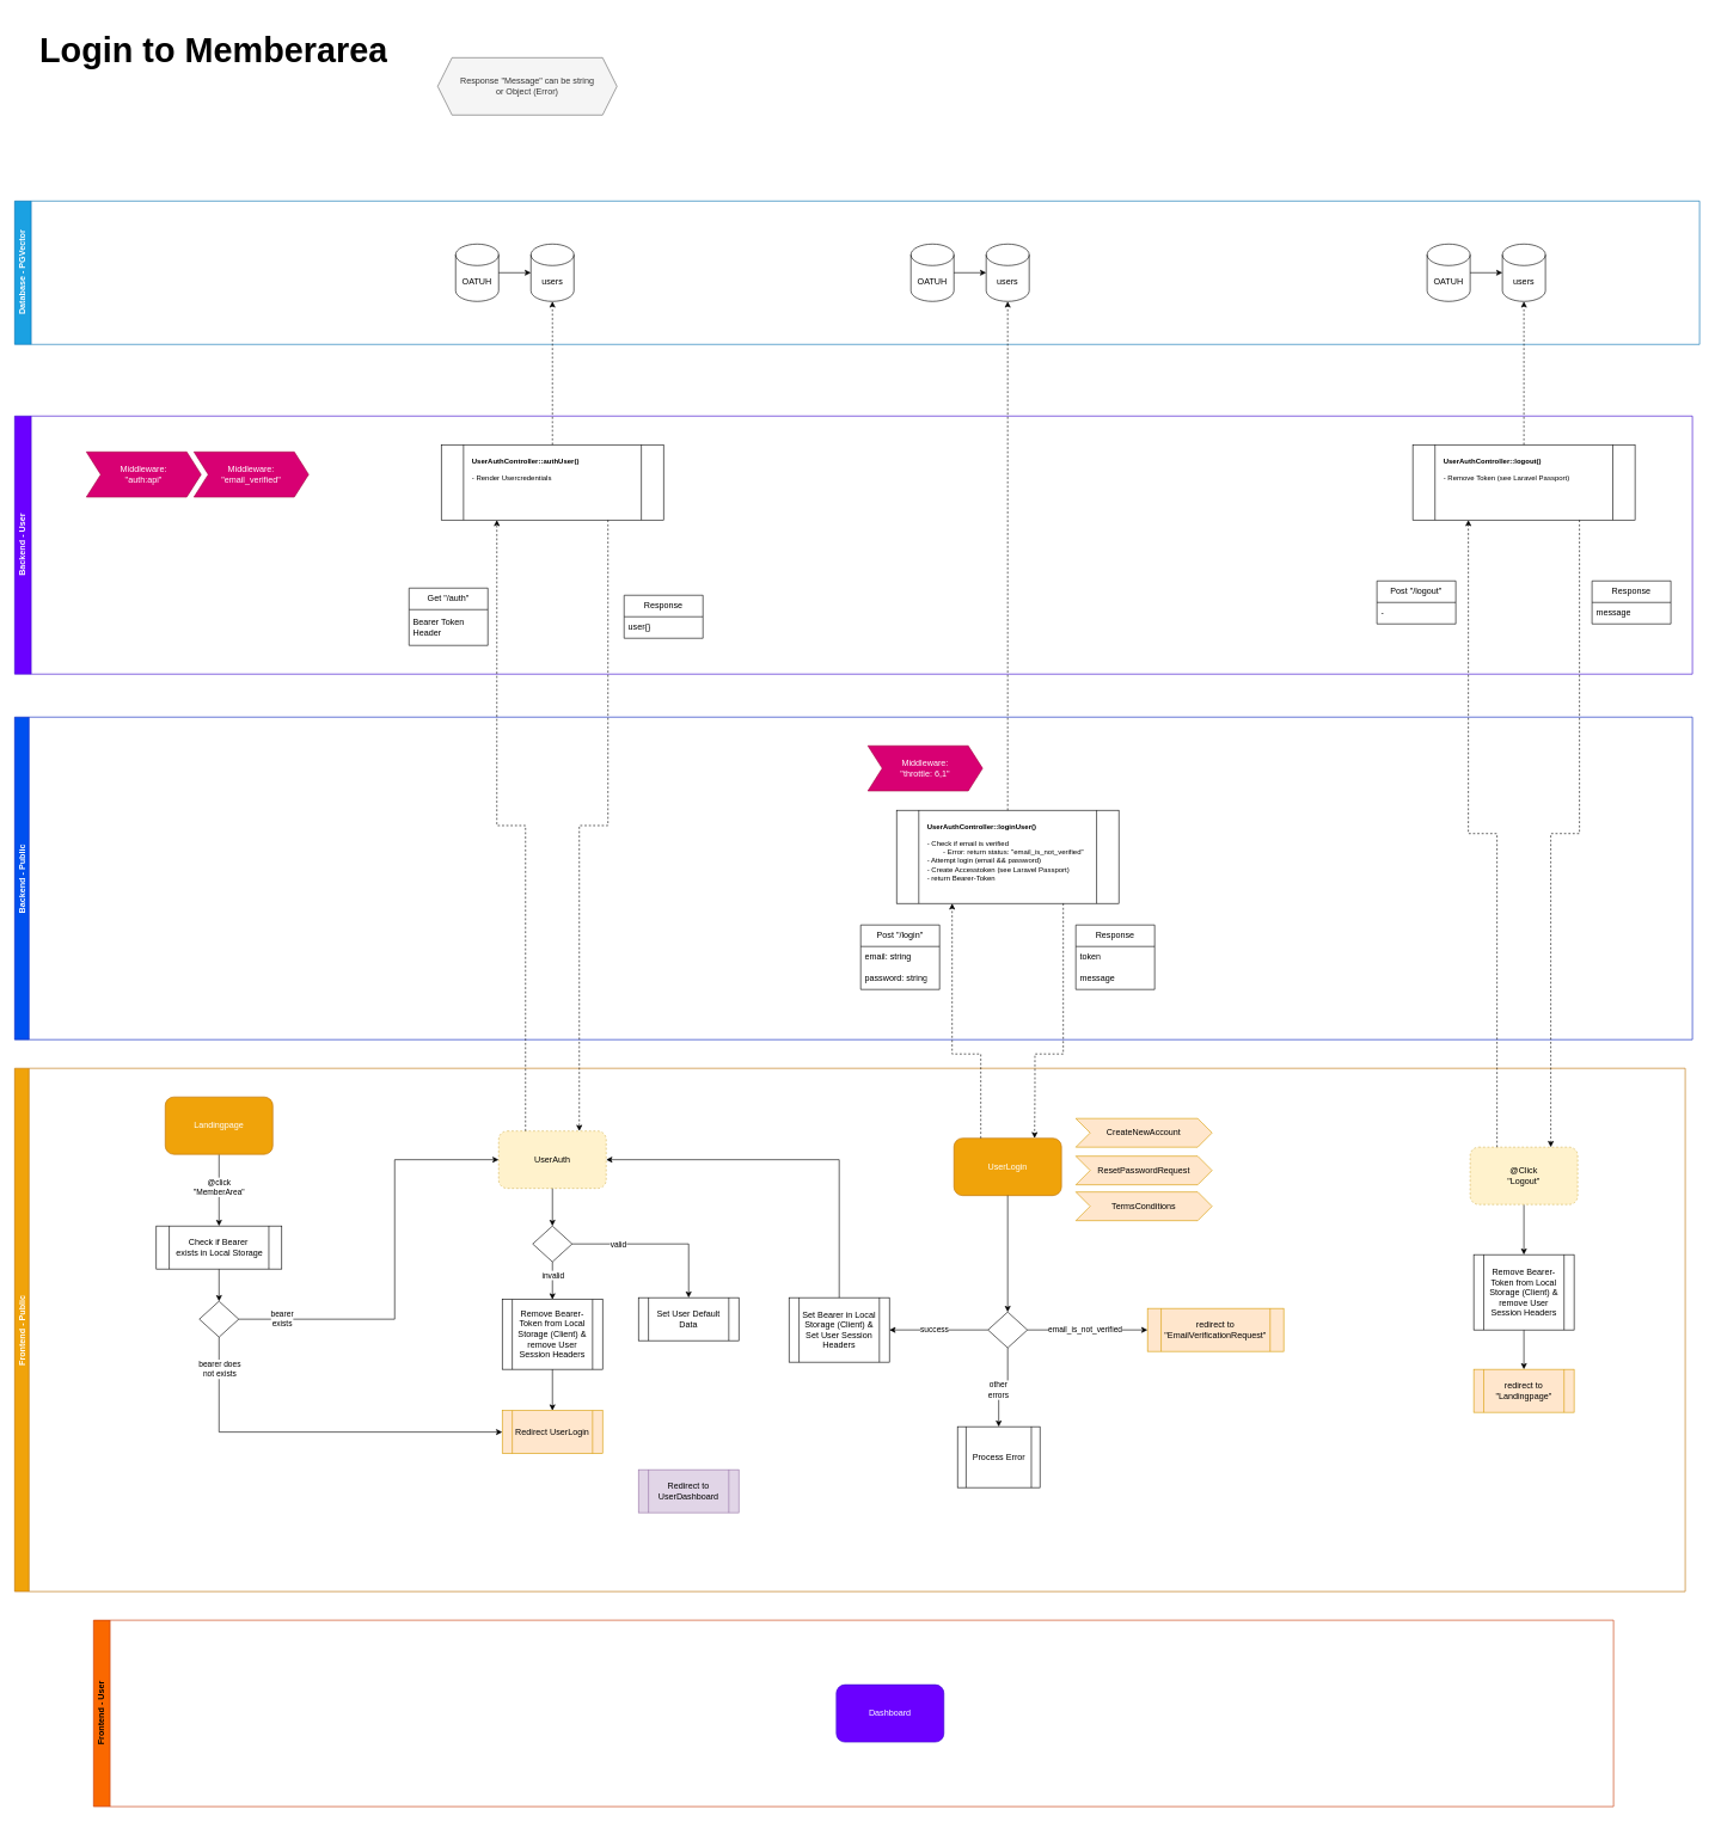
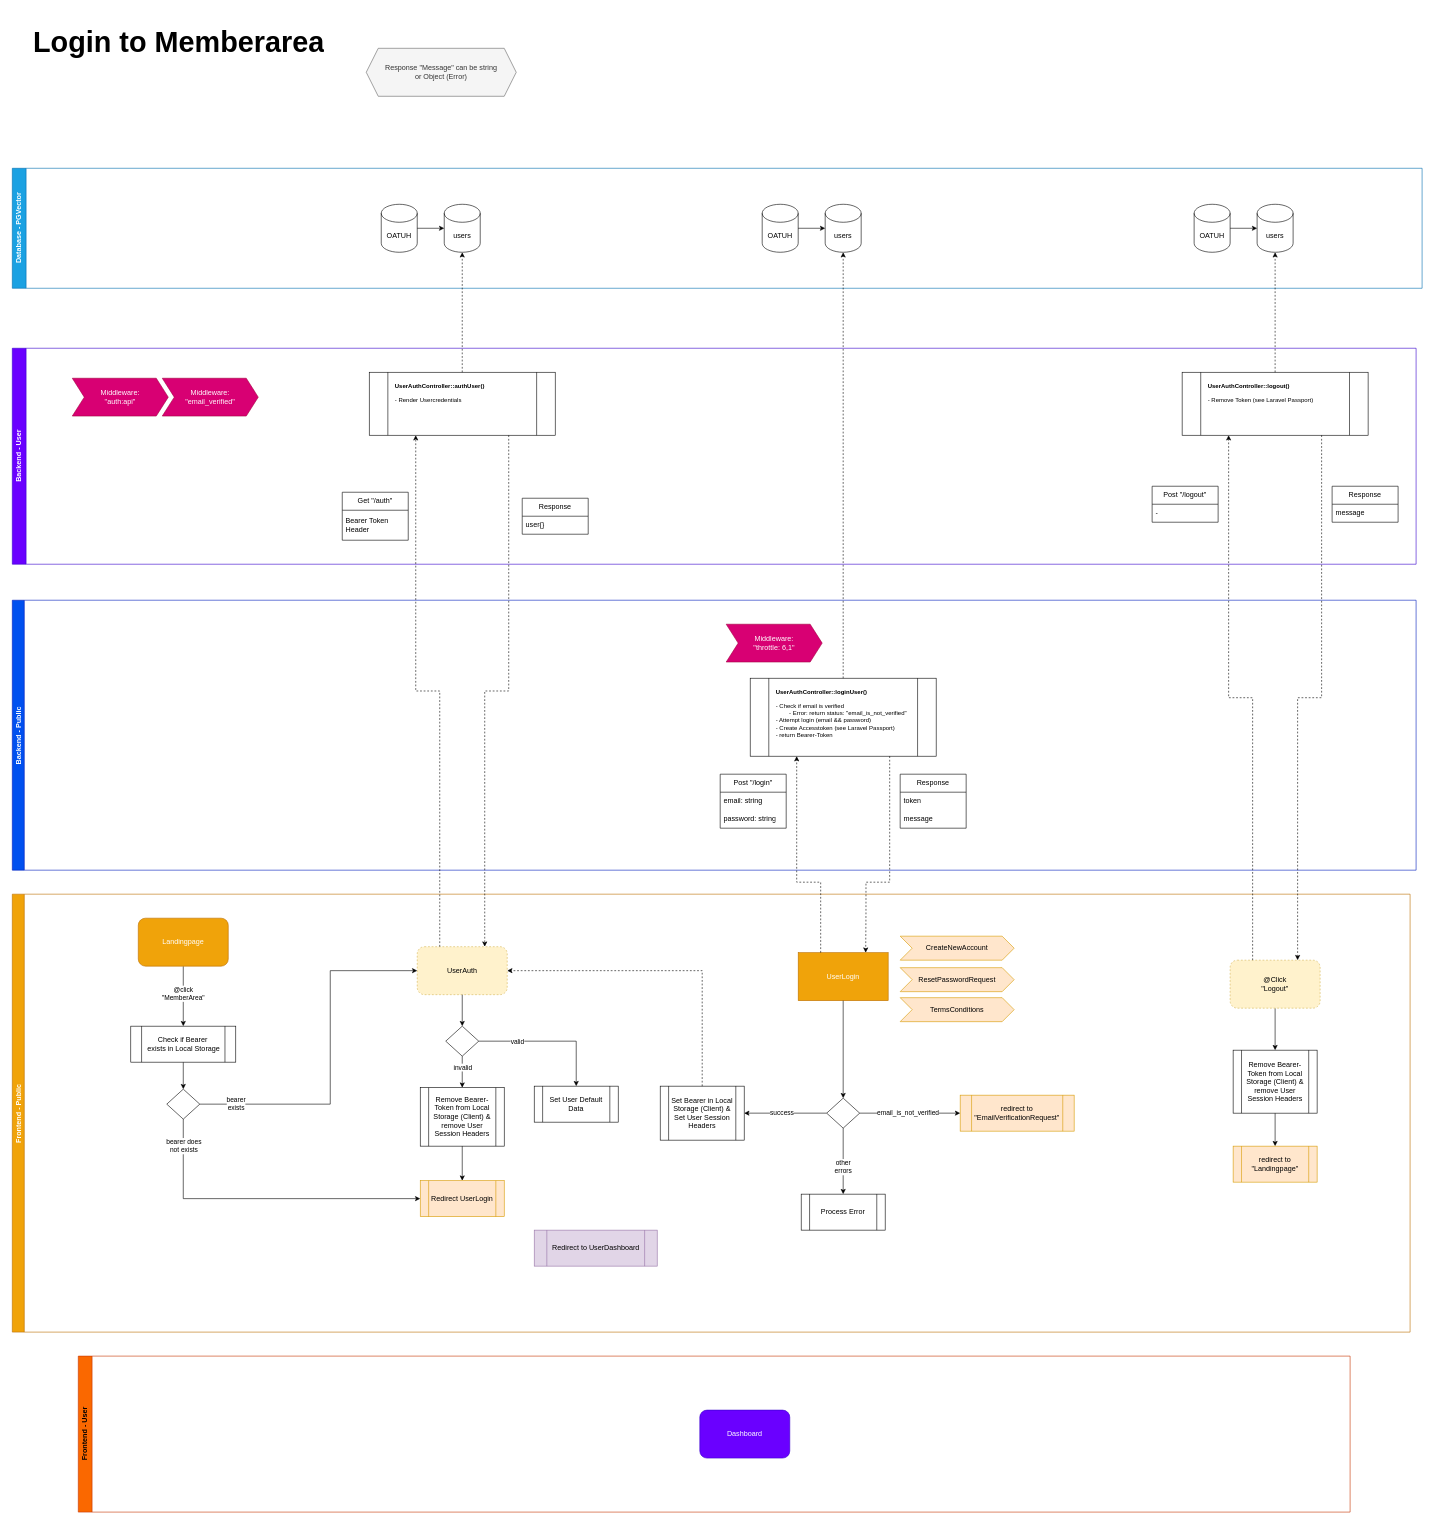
- <mxCell id="71" style="edgeStyle=orthogonalEdgeStyle;rounded=0;orthogonalLoop=1;jettySize=auto;html=1;entryX=1;entryY=0.5;entryDx=0;entryDy=0;exitX=0.5;exitY=0;exitDx=0;exitDy=0;" parent="1" source="6" target="50" edge="1"><mxGeometry relative="1" as="geometry" /></mxCell>
+ <mxCell id="71" style="edgeStyle=orthogonalEdgeStyle;rounded=0;orthogonalLoop=1;jettySize=auto;html=1;entryX=1;entryY=0.5;entryDx=0;entryDy=0;exitX=0.5;exitY=0;exitDx=0;exitDy=0;dashed=1;" parent="1" source="6" target="50" edge="1"><mxGeometry relative="1" as="geometry" /></mxCell>
- <mxCell id="30" value="UserLogin" style="rounded=1;whiteSpace=wrap;html=1;fillColor=#f0a30a;strokeColor=#BD7000;fontColor=#ffffff;" parent="29" vertex="1"><mxGeometry x="1310" y="587.5" width="150" height="80" as="geometry" /></mxCell>
+ <mxCell id="30" value="UserLogin" style="whiteSpace=wrap;html=1;fillColor=#f0a30a;strokeColor=#BD7000;fontColor=#ffffff;rounded=0;" parent="29" vertex="1"><mxGeometry x="1310" y="587.5" width="150" height="80" as="geometry" /></mxCell>
- <mxCell id="16" value="Process Error" style="shape=process;whiteSpace=wrap;html=1;backgroundOutline=1;" parent="2" vertex="1"><mxGeometry x="1315" y="500" width="115" height="85" as="geometry" /></mxCell>
+ <mxCell id="16" value="Process Error" style="shape=process;whiteSpace=wrap;html=1;backgroundOutline=1;" parent="2" vertex="1"><mxGeometry x="1315" y="500" width="140" height="60" as="geometry" /></mxCell>
- <mxCell id="15" value="Redirect to UserDashboard" style="shape=process;whiteSpace=wrap;html=1;backgroundOutline=1;fillColor=#e1d5e7;strokeColor=#9673a6;" parent="2" vertex="1"><mxGeometry x="870" y="560" width="140" height="60" as="geometry" /></mxCell>
+ <mxCell id="15" value="Redirect to UserDashboard" style="shape=process;whiteSpace=wrap;html=1;backgroundOutline=1;fillColor=#e1d5e7;strokeColor=#9673a6;" parent="2" vertex="1"><mxGeometry x="870" y="560" width="205" height="60" as="geometry" /></mxCell>
